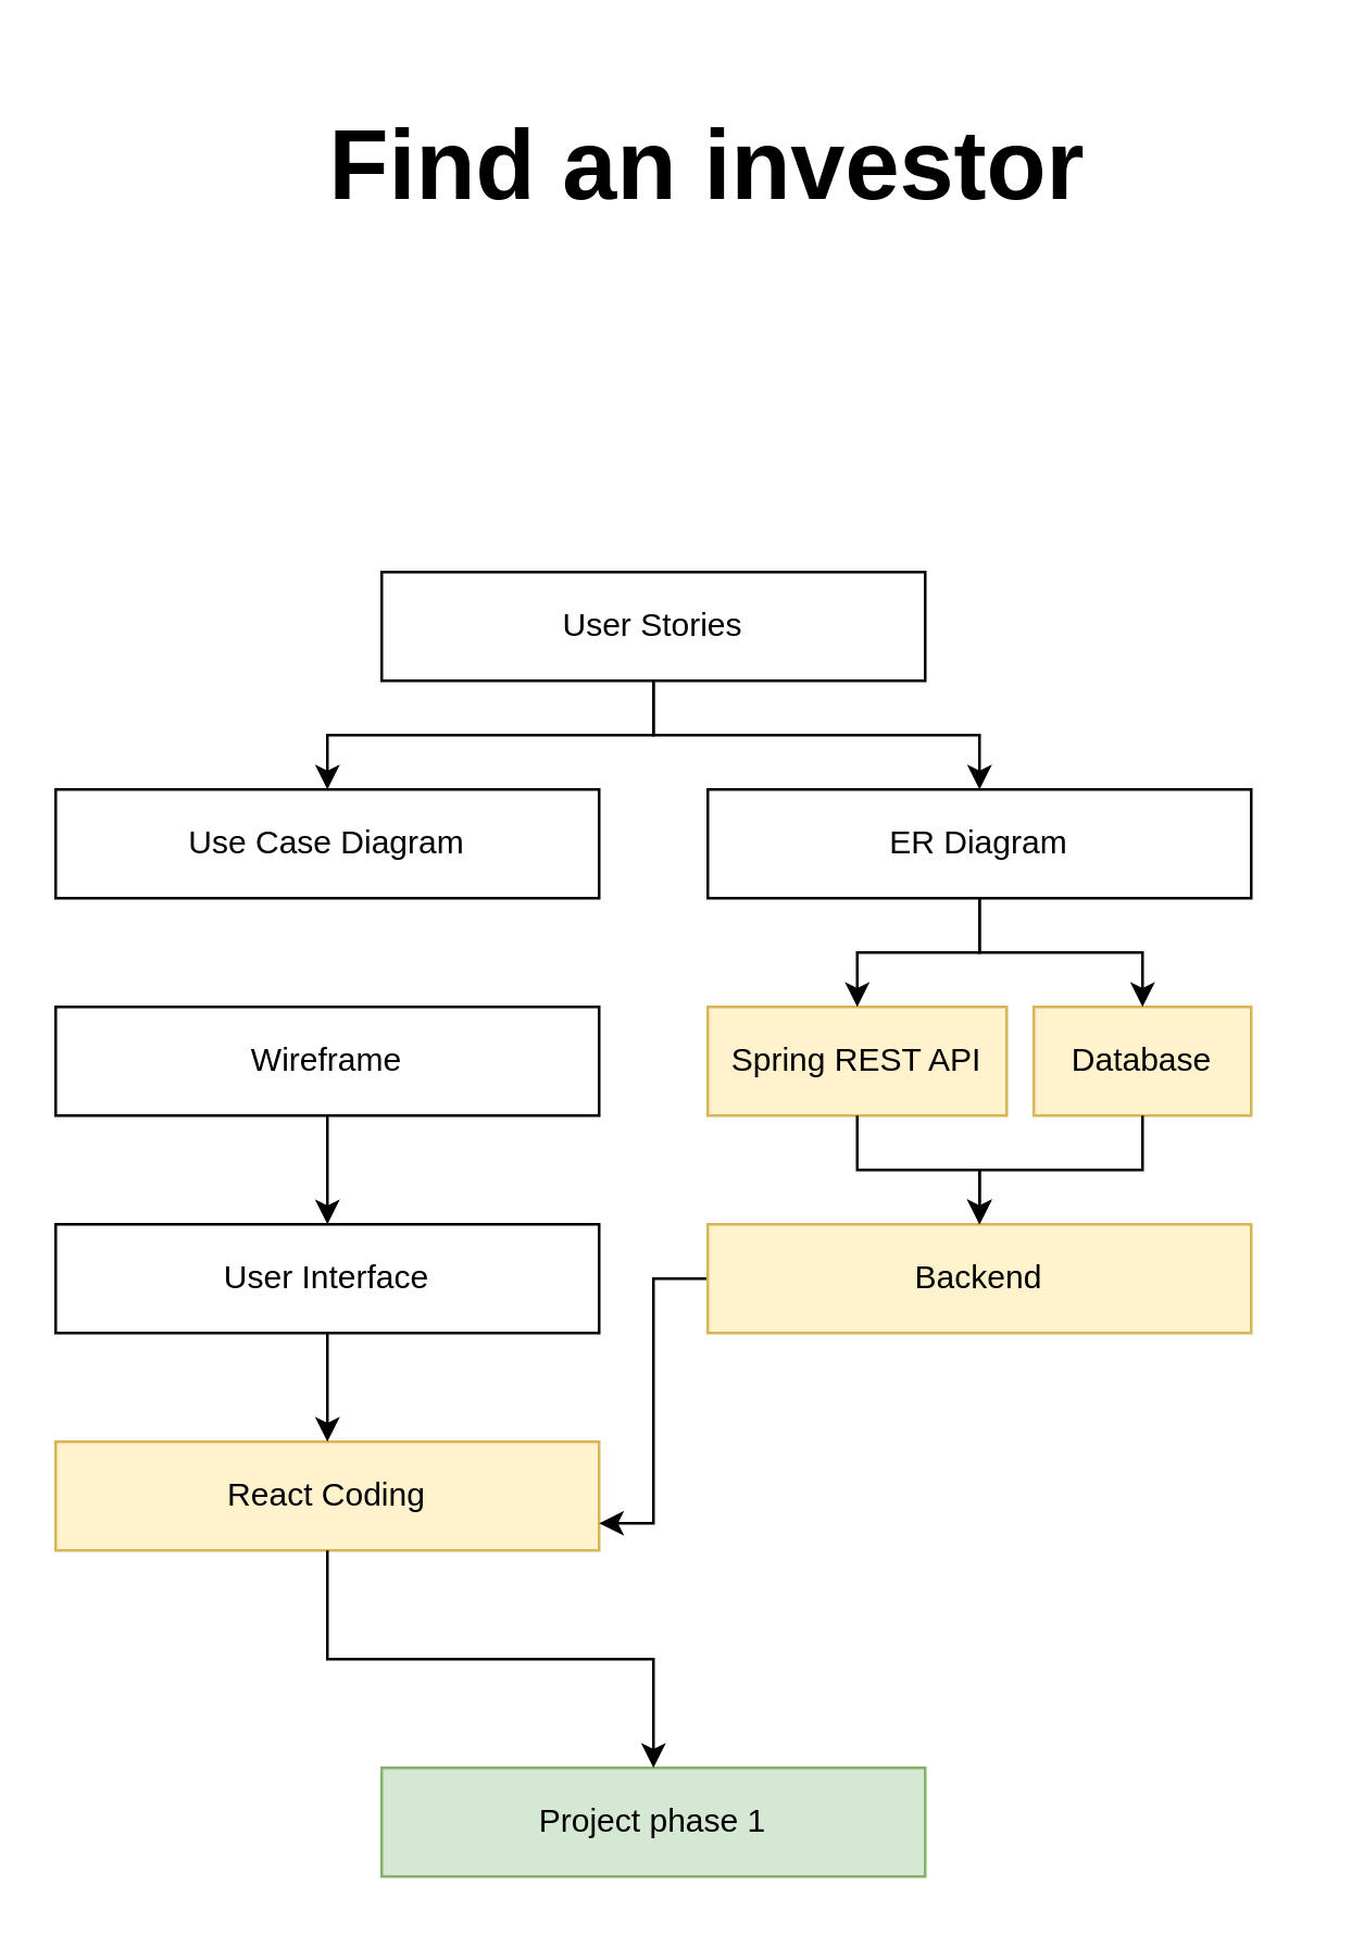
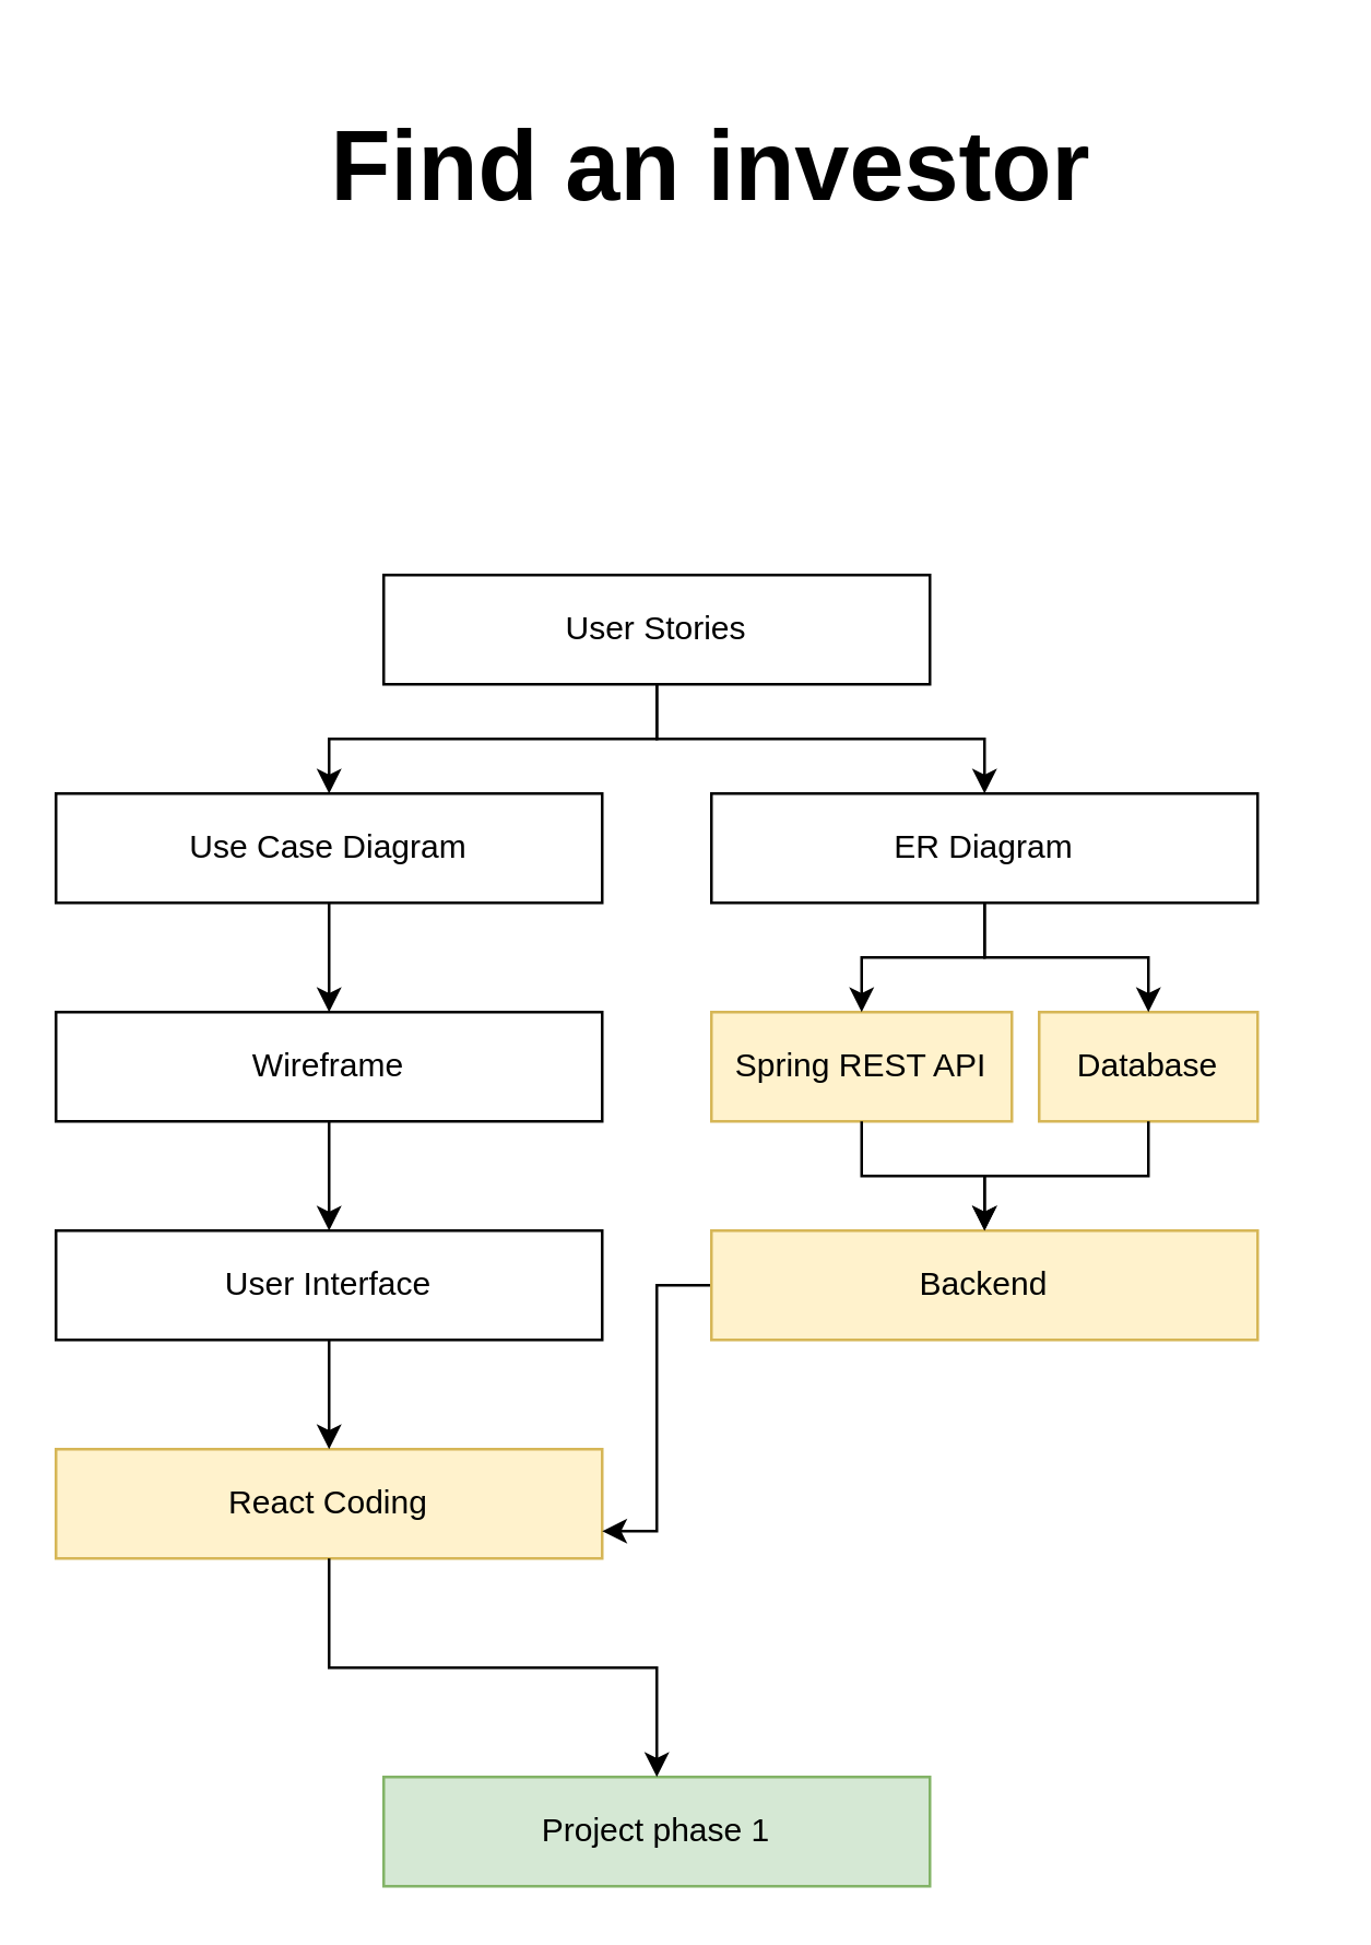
+ <mxCell id="13" style="edgeStyle=orthogonalEdgeStyle;rounded=0;orthogonalLoop=1;jettySize=auto;html=1;" parent="2" source="6" target="12" edge="1"><mxGeometry relative="1" as="geometry" /></mxCell>
